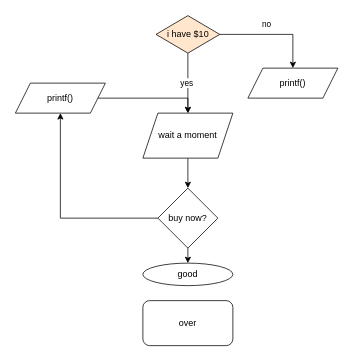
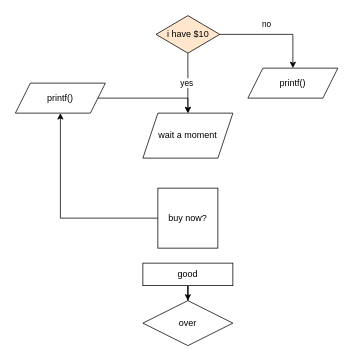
- <mxCell id="7" style="edgeStyle=orthogonalEdgeStyle;rounded=0;orthogonalLoop=1;jettySize=auto;html=1;entryX=0.5;entryY=0;entryDx=0;entryDy=0;" edge="1" parent="1" source="8" target="11"><mxGeometry relative="1" as="geometry" /></mxCell>
- <mxCell id="11" value="buy now?" style="rhombus;whiteSpace=wrap;html=1;" vertex="1" parent="1"><mxGeometry x="210" y="250" width="80" height="80" as="geometry" /></mxCell>
+ <mxCell id="11" value="buy now?" style="whiteSpace=wrap;html=1;rounded=0;" vertex="1" parent="1"><mxGeometry x="210" y="250" width="80" height="80" as="geometry" /></mxCell>
- <mxCell id="10" style="edgeStyle=orthogonalEdgeStyle;rounded=0;orthogonalLoop=1;jettySize=auto;html=1;exitX=0.5;exitY=1;exitDx=0;exitDy=0;entryX=0.5;entryY=0;entryDx=0;entryDy=0;" edge="1" parent="1" source="11" target="15"><mxGeometry relative="1" as="geometry" /></mxCell>
- <mxCell id="15" value="good" style="ellipse;whiteSpace=wrap;html=1;" vertex="1" parent="1"><mxGeometry x="190" y="350" width="120" height="30" as="geometry" /></mxCell>
+ <mxCell id="15" value="good" style="rounded=0;whiteSpace=wrap;html=1;" vertex="1" parent="1"><mxGeometry x="190" y="350" width="120" height="30" as="geometry" /></mxCell>
+ <mxCell id="14" style="edgeStyle=orthogonalEdgeStyle;rounded=0;orthogonalLoop=1;jettySize=auto;html=1;entryX=0.5;entryY=0;entryDx=0;entryDy=0;" edge="1" parent="1" source="15" target="16"><mxGeometry relative="1" as="geometry" /></mxCell>
- <mxCell id="16" value="over" style="rounded=1;whiteSpace=wrap;html=1;" vertex="1" parent="1"><mxGeometry x="190" y="400" width="120" height="60" as="geometry" /></mxCell>
+ <mxCell id="16" value="over" style="rhombus;whiteSpace=wrap;html=1;" vertex="1" parent="1"><mxGeometry x="190" y="400" width="120" height="60" as="geometry" /></mxCell>
